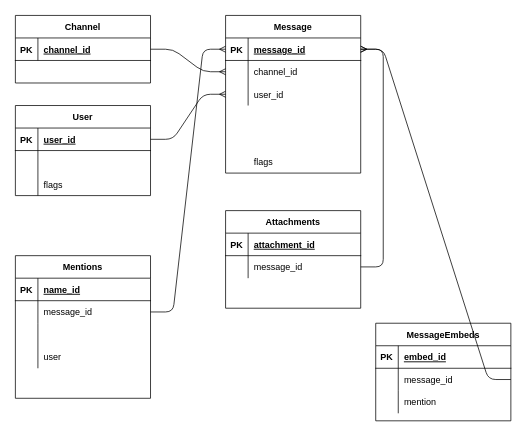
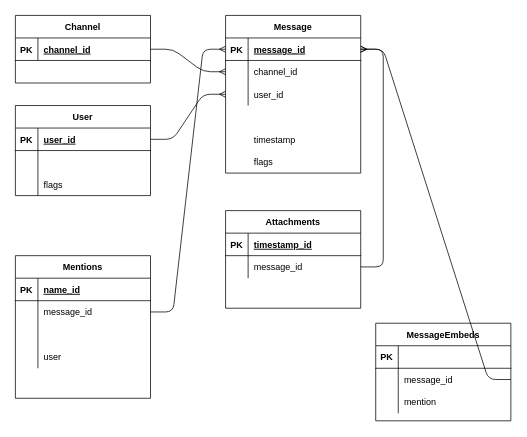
+ <mxCell id="29" value="timestamp" style="shape=partialRectangle;connectable=0;fillColor=none;top=0;left=0;bottom=0;right=0;align=left;spacingLeft=6;overflow=hidden;" parent="1" vertex="1"><mxGeometry x="330" y="170" width="150" height="30" as="geometry" /></mxCell>
- <mxCell id="48" value="attachment_id" style="shape=partialRectangle;connectable=0;fillColor=none;top=0;left=0;bottom=0;right=0;align=left;spacingLeft=6;fontStyle=5;overflow=hidden;" parent="46" vertex="1"><mxGeometry x="30" width="150" height="30" as="geometry" /></mxCell>
+ <mxCell id="48" value="timestamp_id" style="shape=partialRectangle;connectable=0;fillColor=none;top=0;left=0;bottom=0;right=0;align=left;spacingLeft=6;fontStyle=5;overflow=hidden;" parent="46" vertex="1"><mxGeometry x="30" width="150" height="30" as="geometry" /></mxCell>
- <mxCell id="57" value="embed_id" style="shape=partialRectangle;connectable=0;fillColor=none;top=0;left=0;bottom=0;right=0;align=left;spacingLeft=6;fontStyle=5;overflow=hidden;" parent="55" vertex="1"><mxGeometry x="30" width="150" height="30" as="geometry" /></mxCell>
